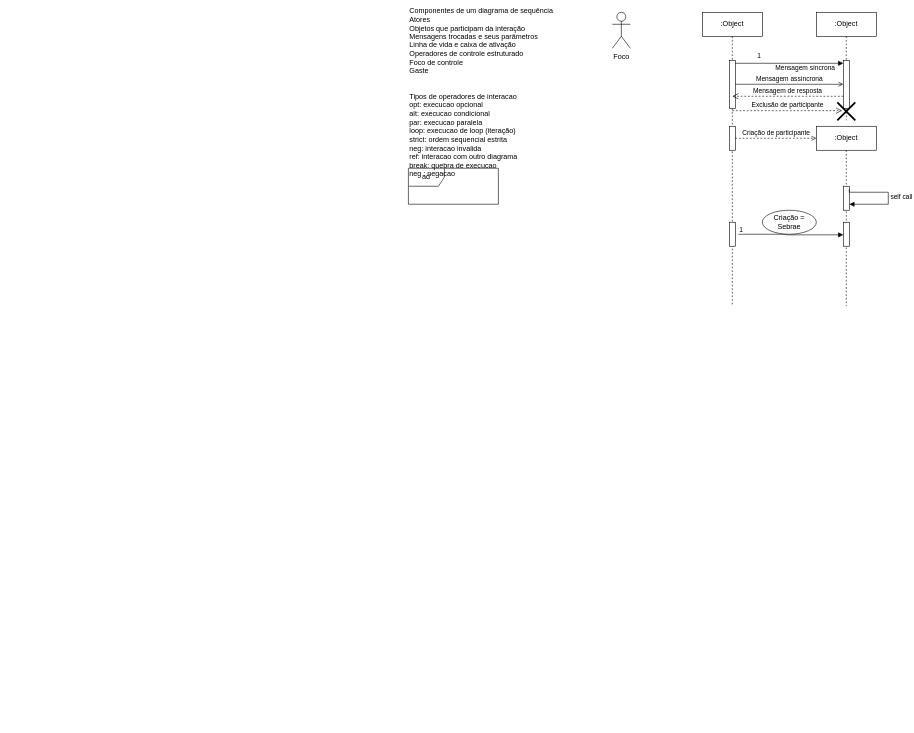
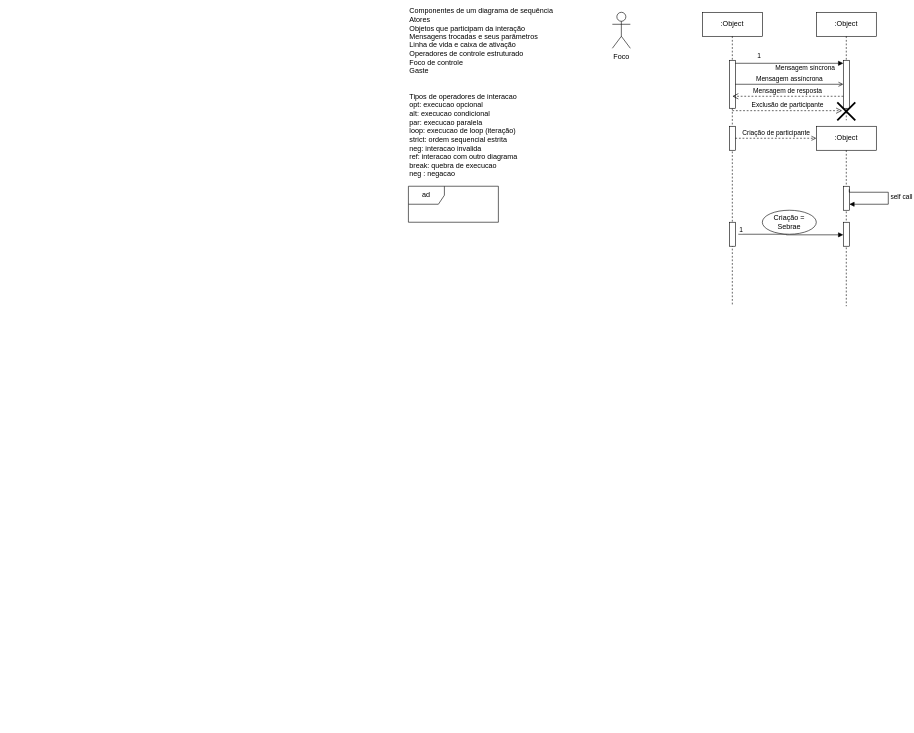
- <mxCell id="6" value="ad" style="shape=umlFrame;whiteSpace=wrap;html=1;pointerEvents=0;" vertex="1" parent="1"><mxGeometry x="680" y="280" width="150" height="60" as="geometry" /></mxCell>
+ <mxCell id="6" value="ad" style="shape=umlFrame;whiteSpace=wrap;html=1;pointerEvents=0;" vertex="1" parent="1"><mxGeometry x="680" y="310" width="150" height="60" as="geometry" /></mxCell>
